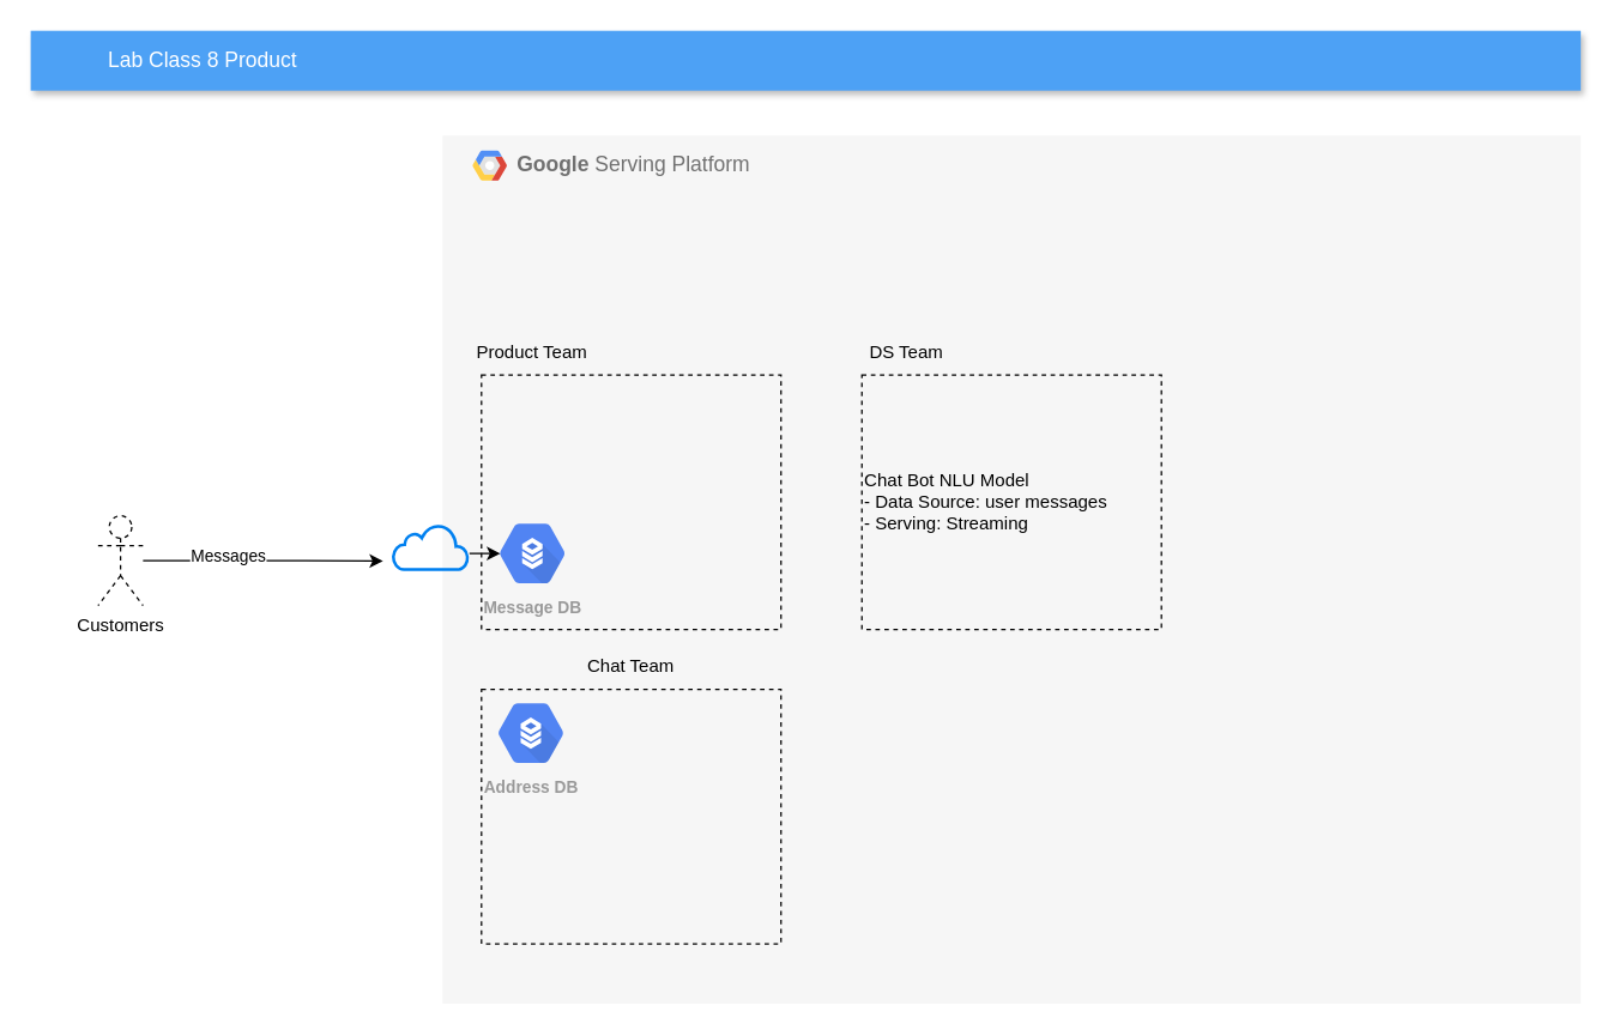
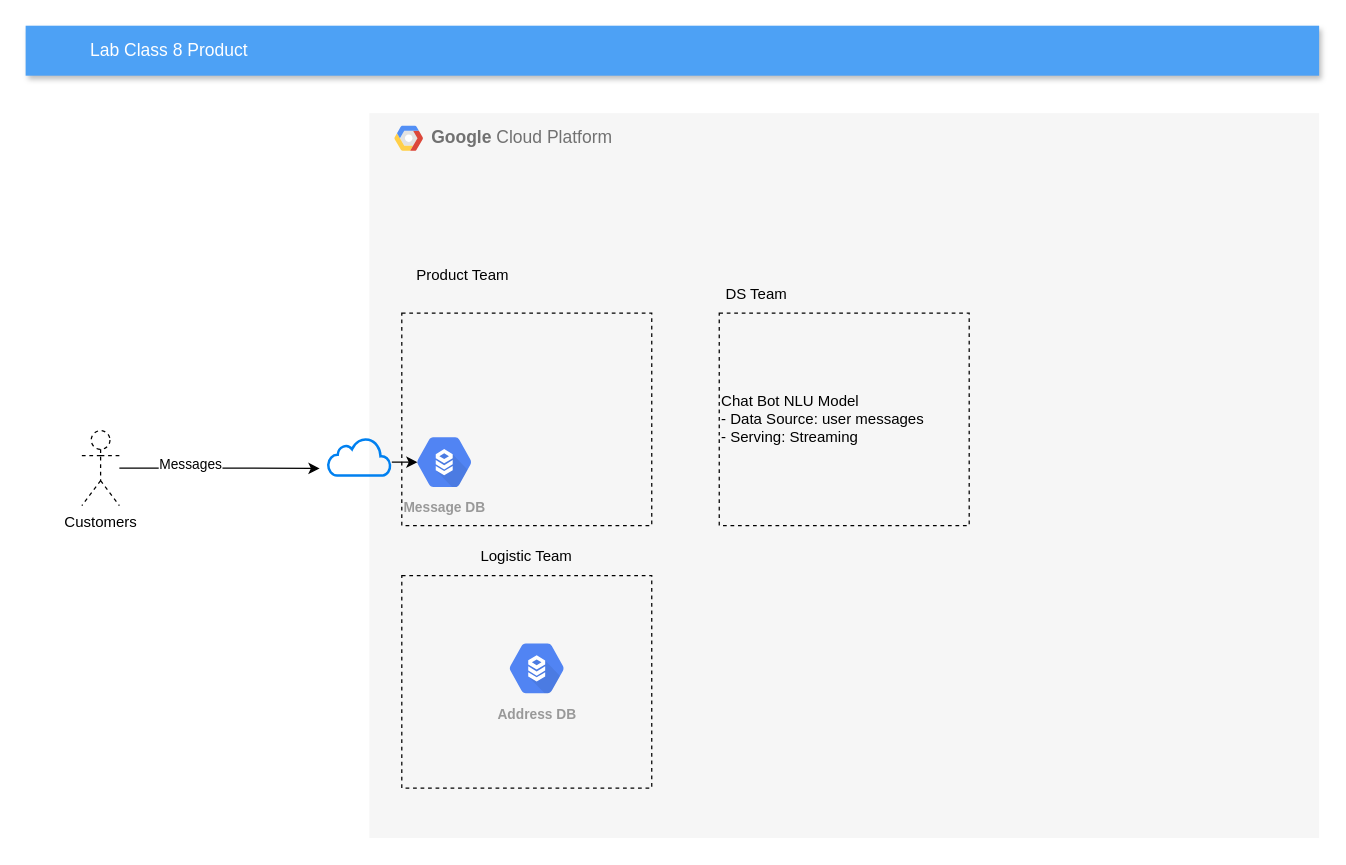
- <mxCell id="2" value="&lt;b&gt;Google &lt;/b&gt;Serving Platform" style="fillColor=#F6F6F6;strokeColor=none;shadow=0;gradientColor=none;fontSize=14;align=left;spacing=10;fontColor=#717171;9E9E9E;verticalAlign=top;spacingTop=-4;fontStyle=0;spacingLeft=40;html=1;" parent="1" vertex="1"><mxGeometry x="295" y="90" width="760" height="580" as="geometry" /></mxCell>
+ <mxCell id="2" value="&lt;b&gt;Google &lt;/b&gt;Cloud Platform" style="fillColor=#F6F6F6;strokeColor=none;shadow=0;gradientColor=none;fontSize=14;align=left;spacing=10;fontColor=#717171;9E9E9E;verticalAlign=top;spacingTop=-4;fontStyle=0;spacingLeft=40;html=1;" parent="1" vertex="1"><mxGeometry x="295" y="90" width="760" height="580" as="geometry" /></mxCell>
- <mxCell id="7" value="Product Team" style="text;html=1;strokeColor=none;fillColor=none;align=center;verticalAlign=middle;whiteSpace=wrap;rounded=0;dashed=1;labelBackgroundColor=none;" vertex="1" parent="2"><mxGeometry x="10" y="130" width="100" height="30" as="geometry" /></mxCell>
+ <mxCell id="7" value="Product Team" style="text;html=1;strokeColor=none;fillColor=none;align=center;verticalAlign=middle;whiteSpace=wrap;rounded=0;dashed=1;labelBackgroundColor=none;" vertex="1" parent="2"><mxGeometry x="25" y="115" width="100" height="30" as="geometry" /></mxCell>
- <mxCell id="10" value="Chat Team" style="text;html=1;strokeColor=none;fillColor=none;align=center;verticalAlign=middle;whiteSpace=wrap;rounded=0;dashed=1;labelBackgroundColor=none;" vertex="1" parent="2"><mxGeometry x="76" y="340" width="100" height="30" as="geometry" /></mxCell>
+ <mxCell id="10" value="Logistic Team" style="text;html=1;strokeColor=none;fillColor=none;align=center;verticalAlign=middle;whiteSpace=wrap;rounded=0;dashed=1;labelBackgroundColor=none;" vertex="1" parent="2"><mxGeometry x="76" y="340" width="100" height="30" as="geometry" /></mxCell>
- <mxCell id="11" value="Address DB" style="sketch=0;html=1;fillColor=#5184F3;strokeColor=none;verticalAlign=top;labelPosition=center;verticalLabelPosition=bottom;align=center;spacingTop=-6;fontSize=11;fontStyle=1;fontColor=#999999;shape=mxgraph.gcp2.hexIcon;prIcon=cloud_sql;dashed=1;labelBackgroundColor=none;" vertex="1" parent="2"><mxGeometry x="26" y="370" width="66" height="58.5" as="geometry" /></mxCell>
+ <mxCell id="11" value="Address DB" style="sketch=0;html=1;fillColor=#5184F3;strokeColor=none;verticalAlign=top;labelPosition=center;verticalLabelPosition=bottom;align=center;spacingTop=-6;fontSize=11;fontStyle=1;fontColor=#999999;shape=mxgraph.gcp2.hexIcon;prIcon=cloud_sql;dashed=1;labelBackgroundColor=none;" vertex="1" parent="2"><mxGeometry x="101" y="415" width="66" height="58.5" as="geometry" /></mxCell>
